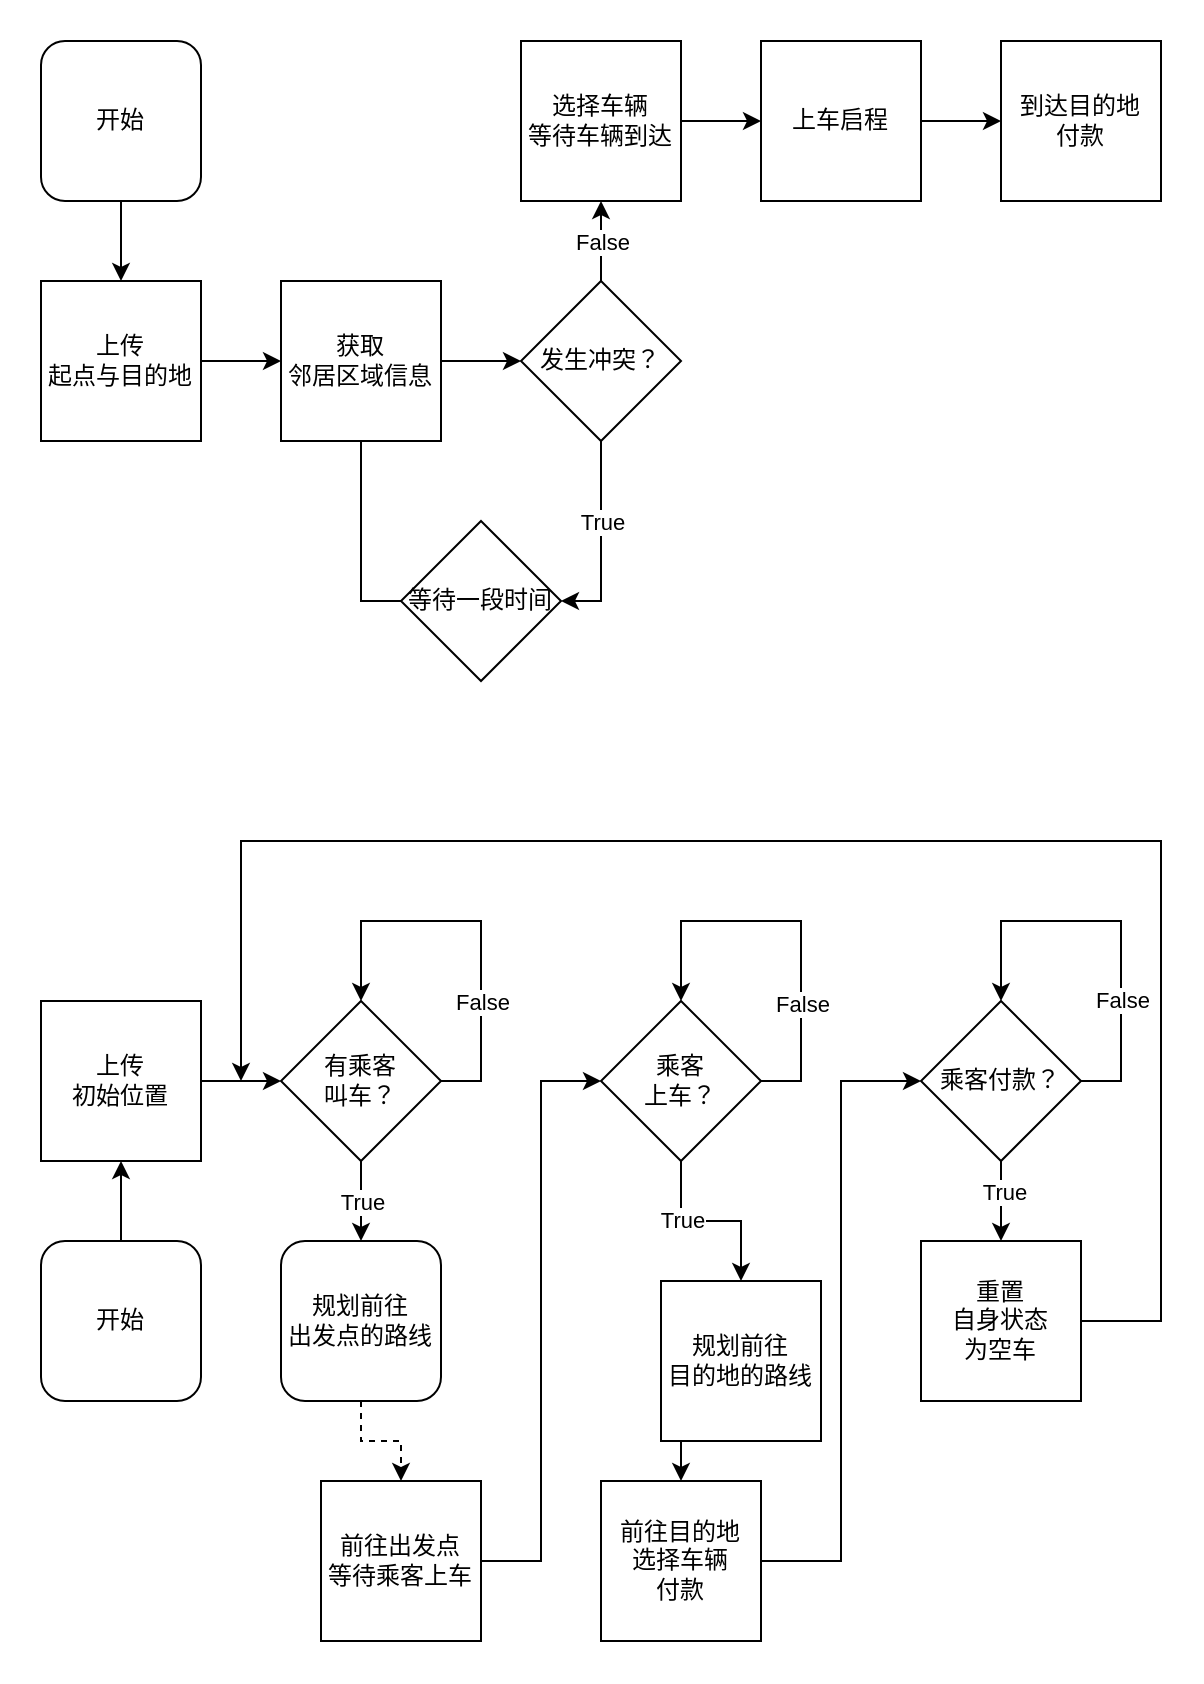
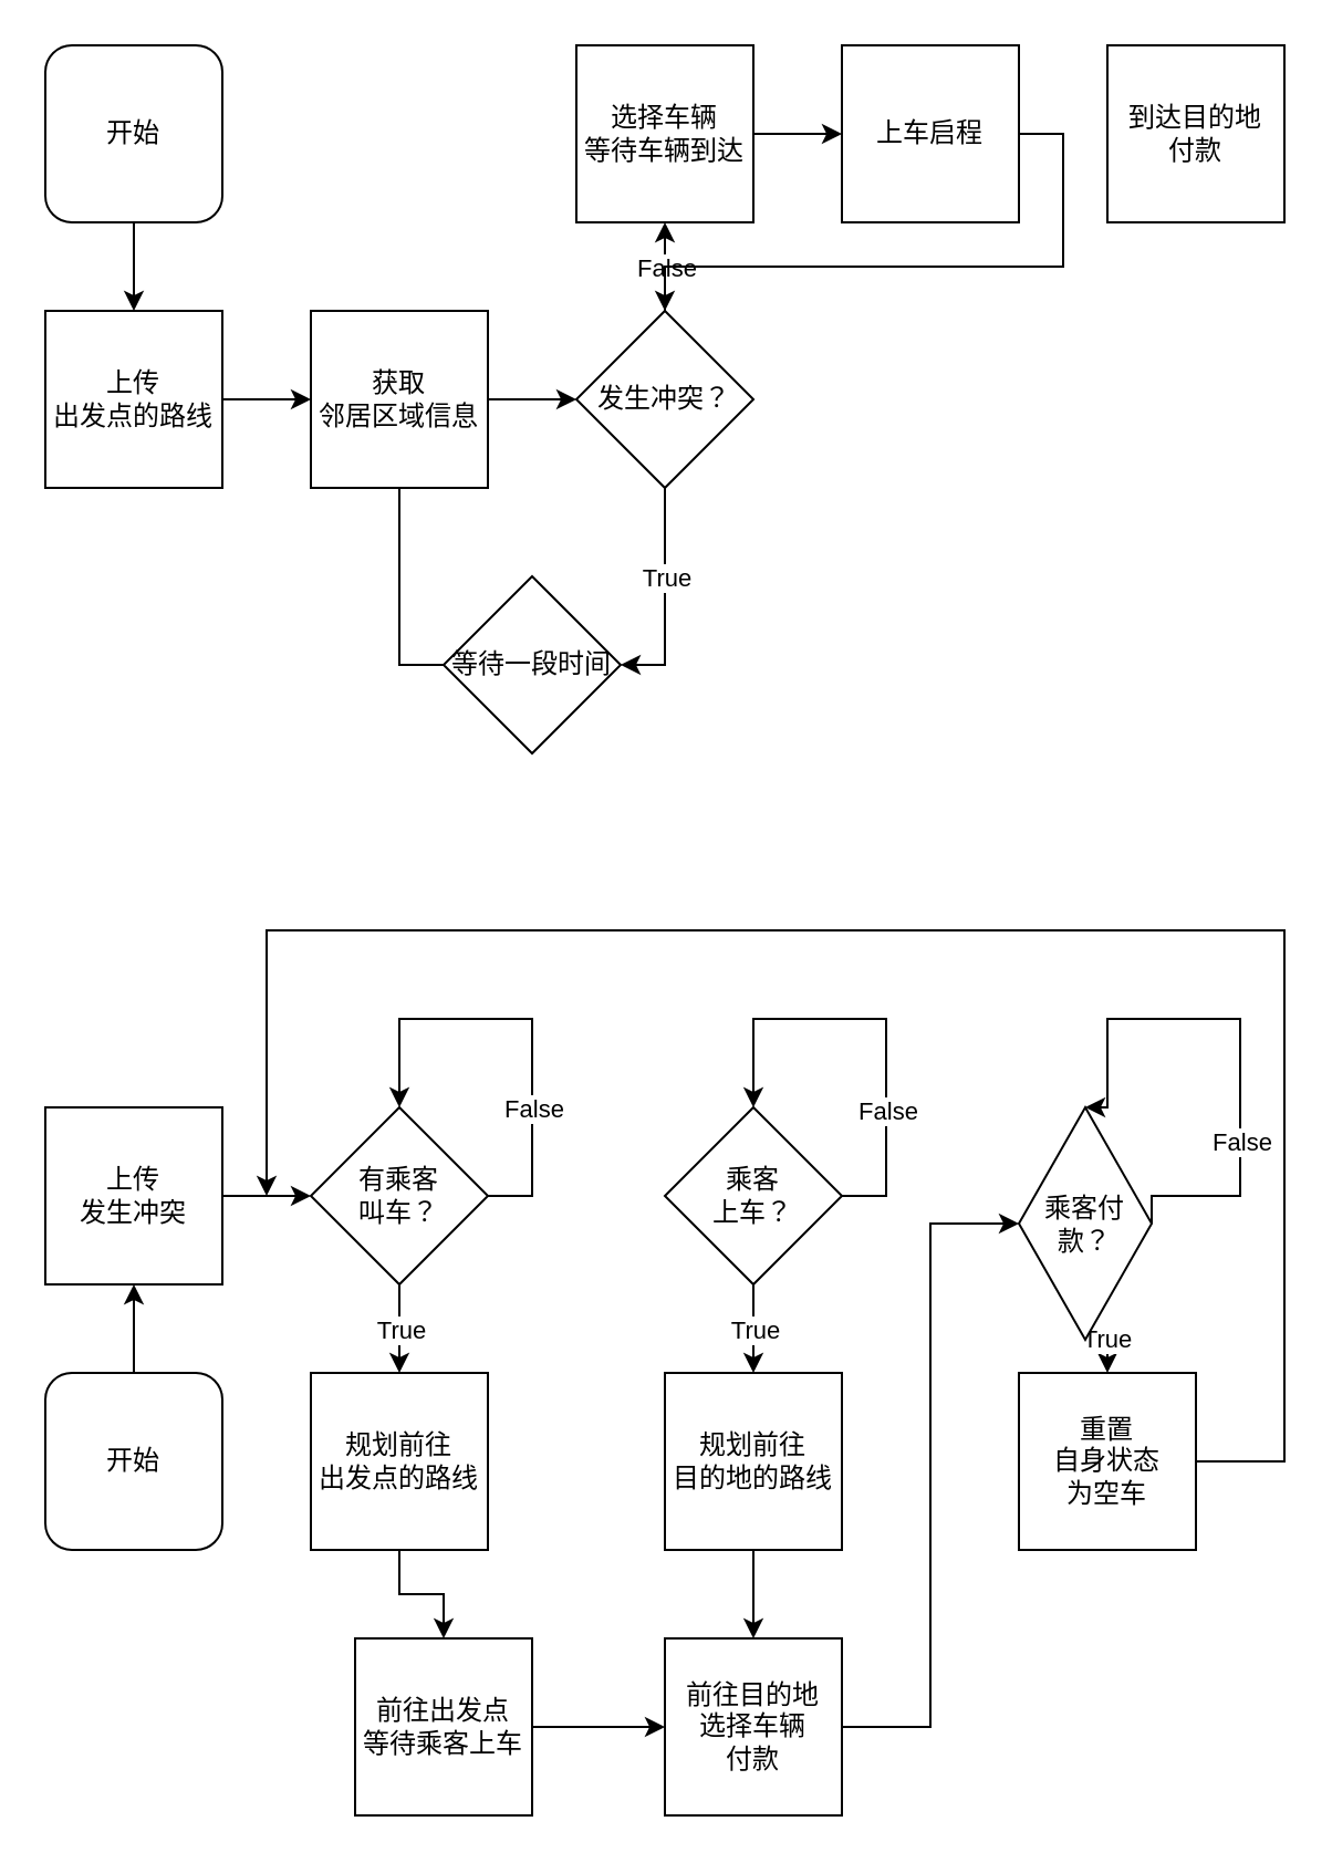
- <mxCell id="17" style="edgeStyle=orthogonalEdgeStyle;rounded=0;orthogonalLoop=1;jettySize=auto;html=1;exitX=1;exitY=0.5;exitDx=0;exitDy=0;entryX=0;entryY=0.5;entryDx=0;entryDy=0;" edge="1" parent="1" source="18" target="19"><mxGeometry relative="1" as="geometry" /></mxCell>
+ <mxCell id="17" style="edgeStyle=orthogonalEdgeStyle;rounded=0;orthogonalLoop=1;jettySize=auto;html=1;exitX=1;exitY=0.5;exitDx=0;exitDy=0;" edge="1" parent="1" source="18" target="12"><mxGeometry relative="1" as="geometry" /></mxCell>
- <mxCell id="5" value="上传&lt;br&gt;起点与目的地" style="rounded=0;whiteSpace=wrap;html=1;" vertex="1" parent="1"><mxGeometry x="20" y="140" width="80" height="80" as="geometry" /></mxCell>
+ <mxCell id="5" value="上传&lt;br&gt;出发点的路线" style="rounded=0;whiteSpace=wrap;html=1;" vertex="1" parent="1"><mxGeometry x="20" y="140" width="80" height="80" as="geometry" /></mxCell>
- <mxCell id="23" value="上传&lt;br&gt;初始位置" style="rounded=0;whiteSpace=wrap;html=1;" vertex="1" parent="1"><mxGeometry x="20" y="500" width="80" height="80" as="geometry" /></mxCell>
+ <mxCell id="23" value="上传&lt;br&gt;发生冲突" style="rounded=0;whiteSpace=wrap;html=1;" vertex="1" parent="1"><mxGeometry x="20" y="500" width="80" height="80" as="geometry" /></mxCell>
- <mxCell id="33" value="乘客付款？" style="rhombus;whiteSpace=wrap;html=1;" vertex="1" parent="1"><mxGeometry x="460" y="500" width="80" height="80" as="geometry" /></mxCell>
+ <mxCell id="33" value="乘客付款？" style="rhombus;whiteSpace=wrap;html=1;" vertex="1" parent="1"><mxGeometry x="460" y="500" width="60" height="105" as="geometry" /></mxCell>
- <mxCell id="41" style="edgeStyle=orthogonalEdgeStyle;rounded=0;orthogonalLoop=1;jettySize=auto;html=1;exitX=1;exitY=0.5;exitDx=0;exitDy=0;entryX=0;entryY=0.5;entryDx=0;entryDy=0;" edge="1" parent="1" source="42" target="38"><mxGeometry relative="1" as="geometry"><mxPoint x="280" y="540" as="targetPoint" /></mxGeometry></mxCell>
+ <mxCell id="41" style="edgeStyle=orthogonalEdgeStyle;rounded=0;orthogonalLoop=1;jettySize=auto;html=1;exitX=1;exitY=0.5;exitDx=0;exitDy=0;" edge="1" parent="1" source="42" target="46"><mxGeometry relative="1" as="geometry"><mxPoint x="280" y="540" as="targetPoint" /></mxGeometry></mxCell>
- <mxCell id="40" value="规划前往&lt;br&gt;出发点的路线" style="whiteSpace=wrap;html=1;rounded=1;" vertex="1" parent="1"><mxGeometry x="140" y="620" width="80" height="80" as="geometry" /></mxCell>
+ <mxCell id="40" value="规划前往&lt;br&gt;出发点的路线" style="rounded=0;whiteSpace=wrap;html=1;" vertex="1" parent="1"><mxGeometry x="140" y="620" width="80" height="80" as="geometry" /></mxCell>
- <mxCell id="44" value="规划前往&lt;br&gt;目的地的路线" style="rounded=0;whiteSpace=wrap;html=1;" vertex="1" parent="1"><mxGeometry x="330" y="640" width="80" height="80" as="geometry" /></mxCell>
+ <mxCell id="44" value="规划前往&lt;br&gt;目的地的路线" style="rounded=0;whiteSpace=wrap;html=1;" vertex="1" parent="1"><mxGeometry x="300" y="620" width="80" height="80" as="geometry" /></mxCell>
- <mxCell id="39" style="edgeStyle=orthogonalEdgeStyle;rounded=0;orthogonalLoop=1;jettySize=auto;html=1;exitX=0.5;exitY=1;exitDx=0;exitDy=0;entryX=0.5;entryY=0;entryDx=0;entryDy=0;dashed=1;" edge="1" parent="1" source="40" target="42"><mxGeometry relative="1" as="geometry" /></mxCell>
+ <mxCell id="39" style="edgeStyle=orthogonalEdgeStyle;rounded=0;orthogonalLoop=1;jettySize=auto;html=1;exitX=0.5;exitY=1;exitDx=0;exitDy=0;entryX=0.5;entryY=0;entryDx=0;entryDy=0;" edge="1" parent="1" source="40" target="42"><mxGeometry relative="1" as="geometry" /></mxCell>
